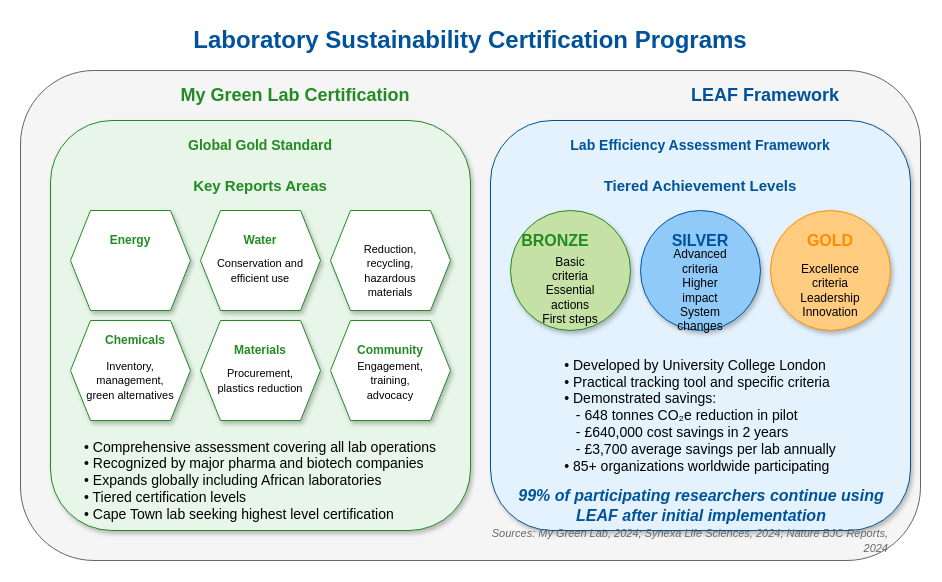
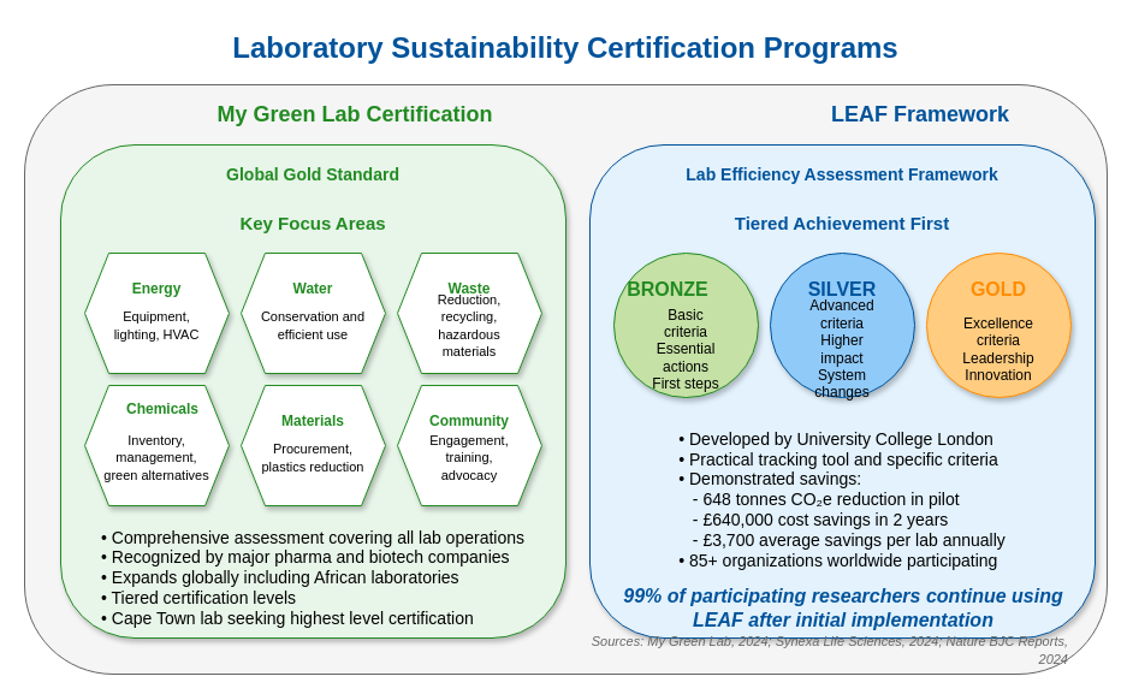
- <mxCell id="10" value="&lt;h3 style=&quot;font-family: Arial; font-size: 15px;&quot;&gt;&lt;font color=&quot;#228b22&quot;&gt;Key Reports Areas&lt;/font&gt;&lt;/h3&gt;" style="text;html=1;strokeColor=none;fillColor=none;align=center;verticalAlign=middle;whiteSpace=wrap;rounded=0;" vertex="1" parent="1"><mxGeometry x="155" y="170" width="210" height="30" as="geometry" /></mxCell>
+ <mxCell id="10" value="&lt;h3 style=&quot;font-family: Arial; font-size: 15px;&quot;&gt;&lt;font color=&quot;#228b22&quot;&gt;Key Focus Areas&lt;/font&gt;&lt;/h3&gt;" style="text;html=1;strokeColor=none;fillColor=none;align=center;verticalAlign=middle;whiteSpace=wrap;rounded=0;" vertex="1" parent="1"><mxGeometry x="155" y="170" width="210" height="30" as="geometry" /></mxCell>
- <mxCell id="11" value="&lt;h3 style=&quot;font-family: Arial; font-size: 15px;&quot;&gt;&lt;font color=&quot;#00539b&quot;&gt;Tiered Achievement Levels&lt;/font&gt;&lt;/h3&gt;" style="text;html=1;strokeColor=none;fillColor=none;align=center;verticalAlign=middle;whiteSpace=wrap;rounded=0;" vertex="1" parent="1"><mxGeometry x="595" y="170" width="210" height="30" as="geometry" /></mxCell>
+ <mxCell id="11" value="&lt;h3 style=&quot;font-family: Arial; font-size: 15px;&quot;&gt;&lt;font color=&quot;#00539b&quot;&gt;Tiered Achievement First&lt;/font&gt;&lt;/h3&gt;" style="text;html=1;strokeColor=none;fillColor=none;align=center;verticalAlign=middle;whiteSpace=wrap;rounded=0;" vertex="1" parent="1"><mxGeometry x="595" y="170" width="210" height="30" as="geometry" /></mxCell>
+ <mxCell id="19" value="&lt;font face=&quot;Arial&quot;&gt;&lt;b&gt;Waste&lt;/b&gt;&lt;/font&gt;" style="text;html=1;strokeColor=none;fillColor=none;align=center;verticalAlign=middle;whiteSpace=wrap;rounded=0;fontColor=#228B22;" vertex="1" parent="1"><mxGeometry x="360" y="225" width="60" height="30" as="geometry" /></mxCell>
+ <mxCell id="14" value="&lt;font style=&quot;font-size: 11px;&quot; face=&quot;Arial&quot;&gt;Equipment, lighting, HVAC&lt;/font&gt;" style="text;html=1;strokeColor=none;fillColor=none;align=center;verticalAlign=middle;whiteSpace=wrap;rounded=0;" vertex="1" parent="1"><mxGeometry x="85" y="255" width="90" height="30" as="geometry" /></mxCell>
